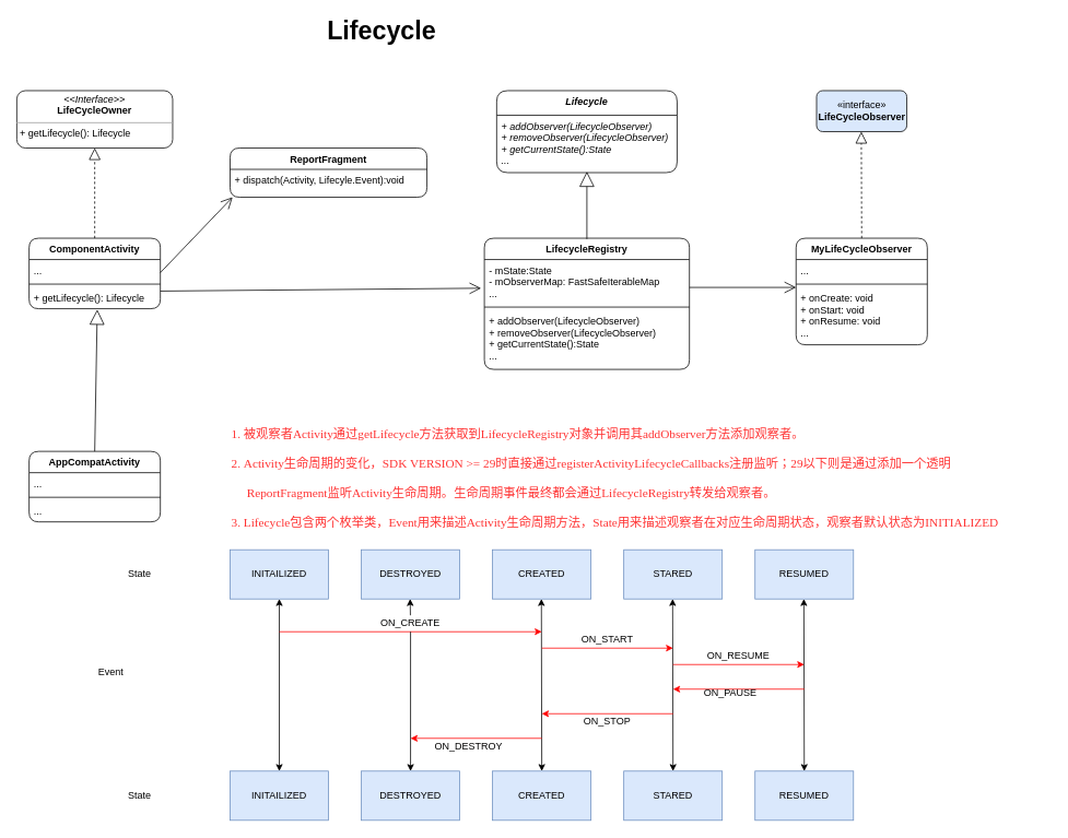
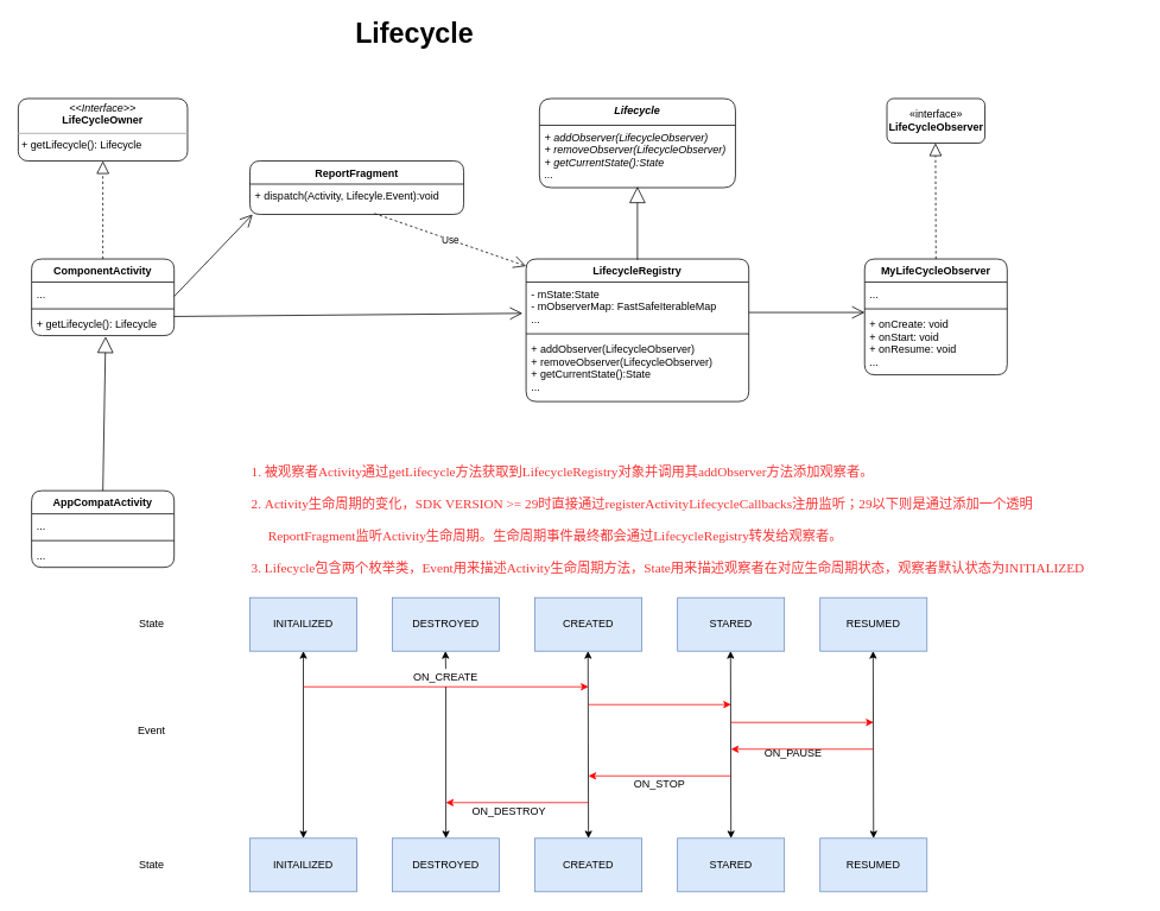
- <mxCell id="7" value="«interface»&lt;br&gt;&lt;b&gt;LifeCycleObserver&lt;/b&gt;" style="html=1;rounded=1;fillColor=#dae8fc;" parent="1" vertex="1"><mxGeometry x="995" y="110" width="110" height="50" as="geometry" /></mxCell>
+ <mxCell id="7" value="«interface»&lt;br&gt;&lt;b&gt;LifeCycleObserver&lt;/b&gt;" style="html=1;rounded=1;" parent="1" vertex="1"><mxGeometry x="995" y="110" width="110" height="50" as="geometry" /></mxCell>
+ <mxCell id="33" value="Use" style="endArrow=open;endSize=12;dashed=1;html=1;exitX=0.583;exitY=0.971;exitDx=0;exitDy=0;exitPerimeter=0;entryX=0;entryY=0.05;entryDx=0;entryDy=0;entryPerimeter=0;" edge="1" parent="1" source="30" target="16"><mxGeometry width="160" relative="1" as="geometry"><mxPoint x="550" y="500" as="sourcePoint" /><mxPoint x="710" y="500" as="targetPoint" /></mxGeometry></mxCell>
- <mxCell id="54" value="ON_START" style="text;html=1;strokeColor=none;fillColor=none;align=center;verticalAlign=middle;whiteSpace=wrap;rounded=0;" vertex="1" parent="1"><mxGeometry x="720" y="770" width="40" height="20" as="geometry" /></mxCell>
- <mxCell id="56" value="ON_RESUME" style="text;html=1;strokeColor=none;fillColor=none;align=center;verticalAlign=middle;whiteSpace=wrap;rounded=0;" vertex="1" parent="1"><mxGeometry x="880" y="790" width="40" height="20" as="geometry" /></mxCell>
- <mxCell id="58" value="Event" style="text;html=1;strokeColor=none;fillColor=none;align=center;verticalAlign=middle;whiteSpace=wrap;rounded=0;" vertex="1" parent="1"><mxGeometry x="115" y="810" width="40" height="20" as="geometry" /></mxCell>
+ <mxCell id="58" value="Event" style="text;html=1;strokeColor=none;fillColor=none;align=center;verticalAlign=middle;whiteSpace=wrap;rounded=0;" vertex="1" parent="1"><mxGeometry x="150" y="810" width="40" height="20" as="geometry" /></mxCell>
